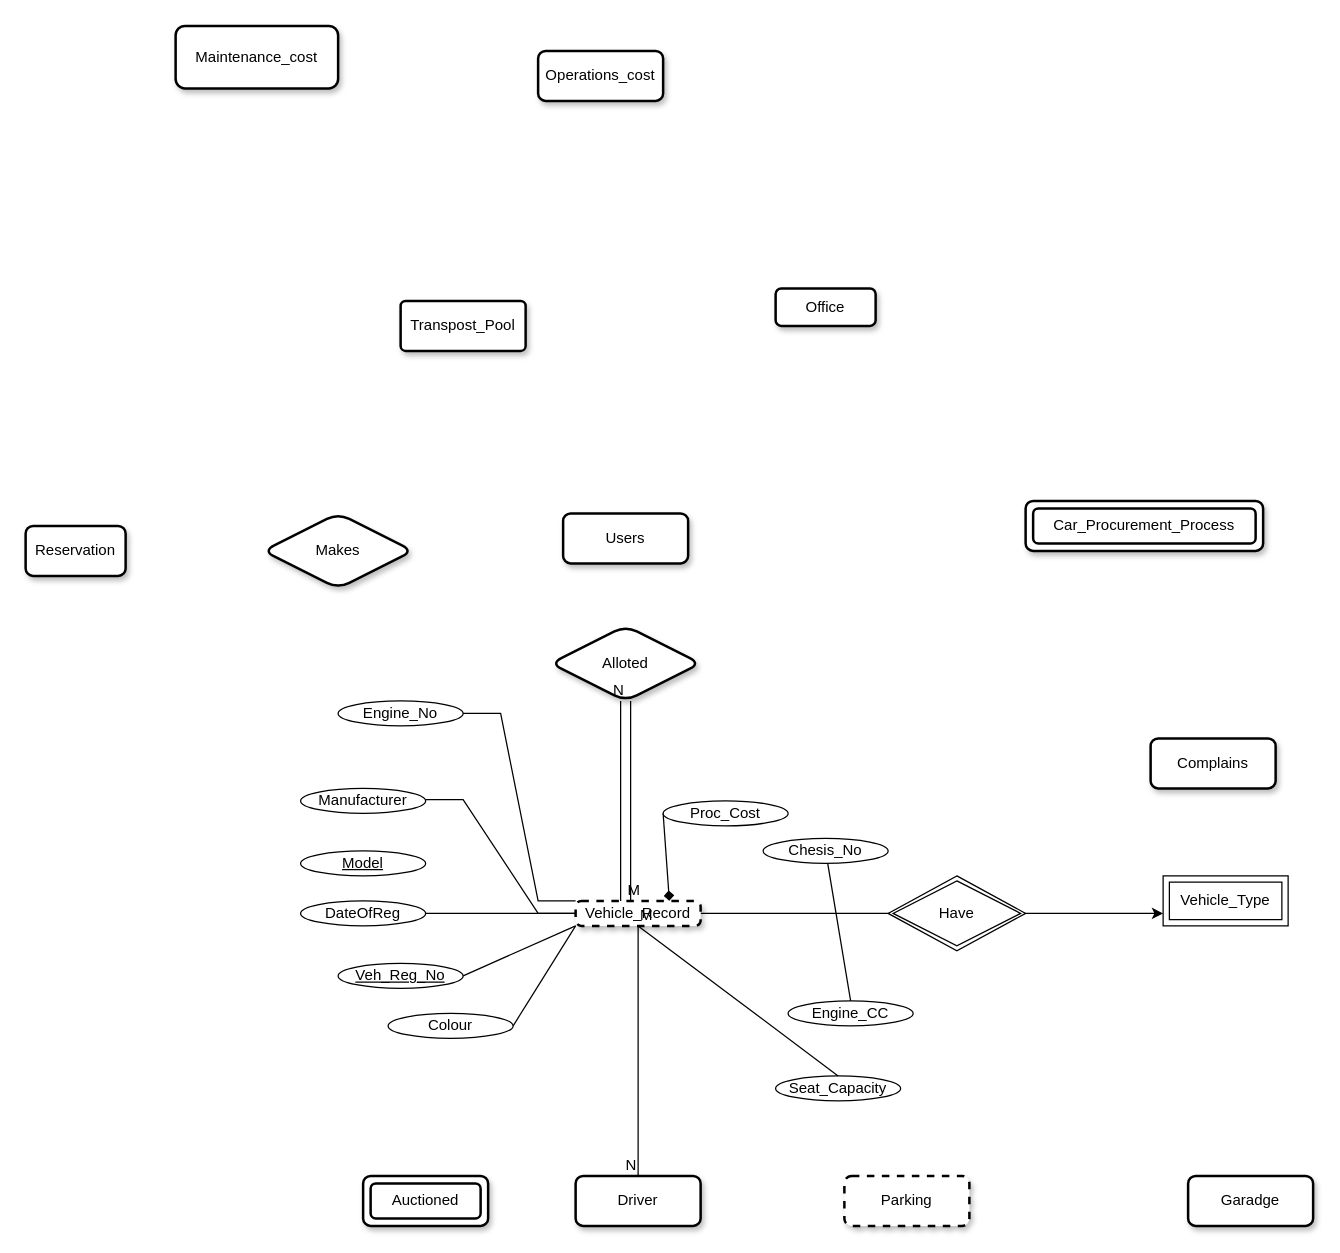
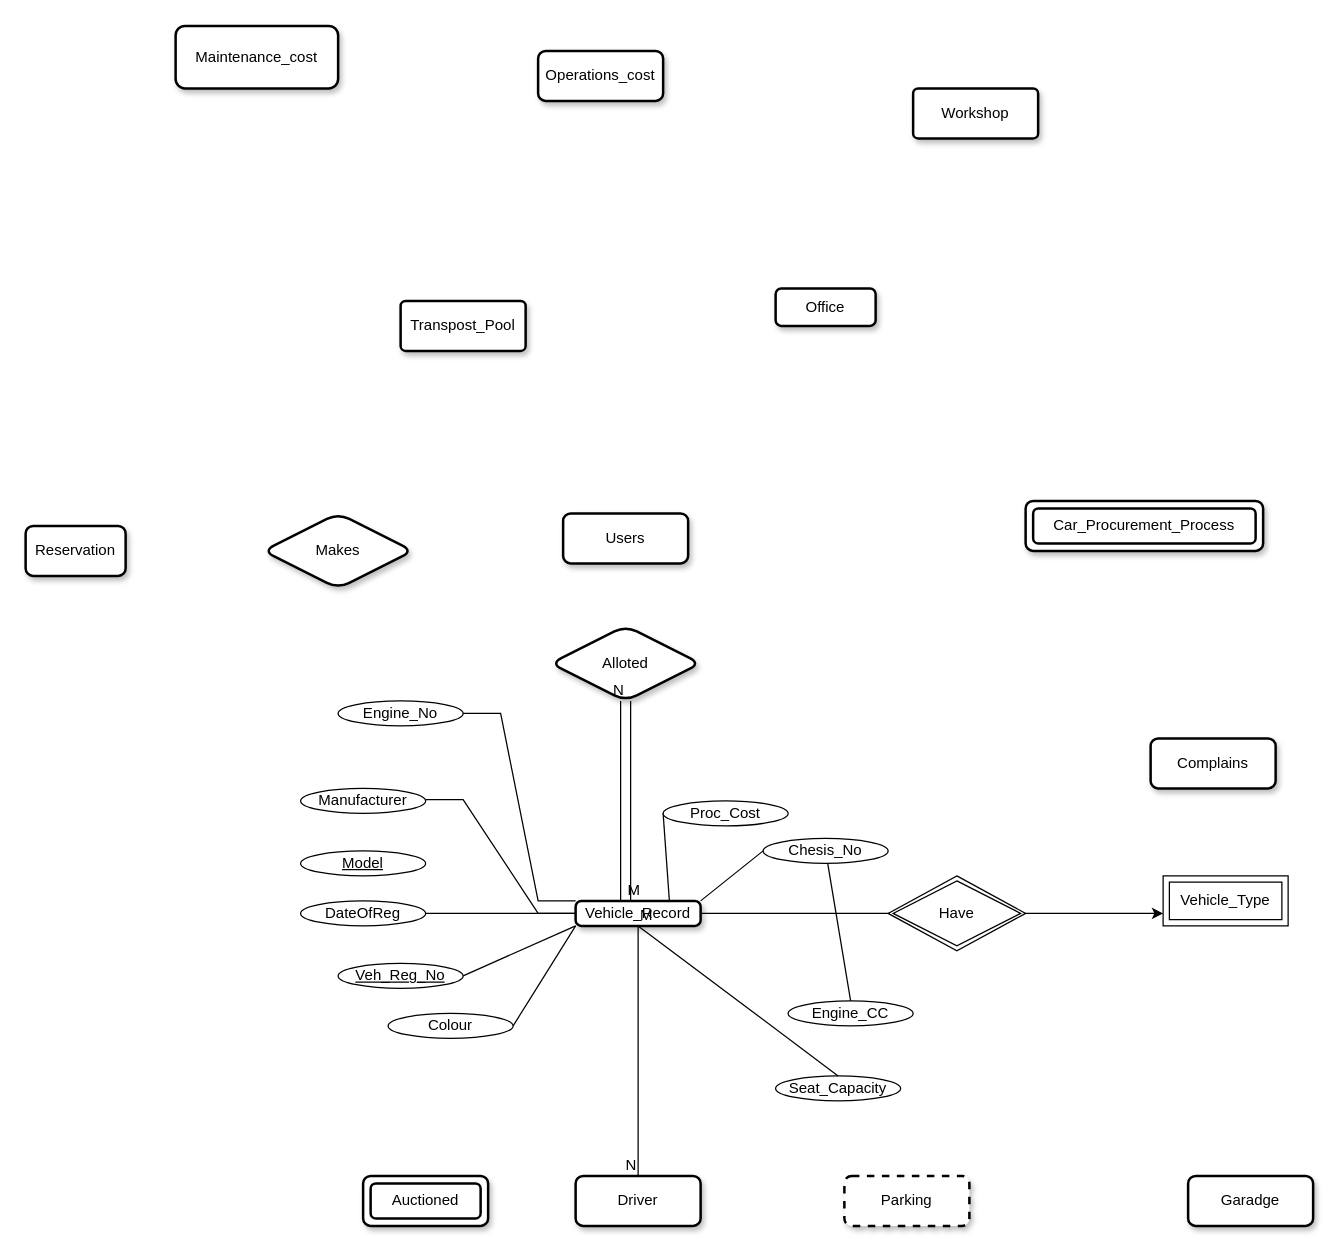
+ <mxCell id="42" value="Workshop&lt;br&gt;" style="rounded=1;arcSize=10;whiteSpace=wrap;html=1;align=center;shadow=1;glass=0;strokeWidth=2;" vertex="1" parent="1"><mxGeometry x="730" y="70" width="100" height="40" as="geometry" /></mxCell>
+ <mxCell id="39" value="" style="endArrow=none;html=1;rounded=0;exitX=0;exitY=0.5;exitDx=0;exitDy=0;entryX=1;entryY=0;entryDx=0;entryDy=0;" edge="1" parent="1" source="20" target="4"><mxGeometry relative="1" as="geometry"><mxPoint x="560" y="650" as="sourcePoint" /><mxPoint x="720" y="650" as="targetPoint" /></mxGeometry></mxCell>
- <mxCell id="38" value="" style="endArrow=diamond;html=1;rounded=0;exitX=0;exitY=0.5;exitDx=0;exitDy=0;entryX=0.75;entryY=0;entryDx=0;entryDy=0;" edge="1" parent="1" source="24" target="4"><mxGeometry relative="1" as="geometry"><mxPoint x="560" y="650" as="sourcePoint" /><mxPoint x="720" y="650" as="targetPoint" /></mxGeometry></mxCell>
+ <mxCell id="38" value="" style="endArrow=none;html=1;rounded=0;exitX=0;exitY=0.5;exitDx=0;exitDy=0;entryX=0.75;entryY=0;entryDx=0;entryDy=0;" edge="1" parent="1" source="24" target="4"><mxGeometry relative="1" as="geometry"><mxPoint x="560" y="650" as="sourcePoint" /><mxPoint x="720" y="650" as="targetPoint" /></mxGeometry></mxCell>
- <mxCell id="4" value="Vehicle_Record" style="whiteSpace=wrap;html=1;align=center;rounded=1;shadow=1;glass=0;strokeWidth=2;arcSize=23;dashed=1;" vertex="1" parent="1"><mxGeometry x="460" y="720" width="100" height="20" as="geometry" /></mxCell>
+ <mxCell id="4" value="Vehicle_Record" style="whiteSpace=wrap;html=1;align=center;rounded=1;shadow=1;glass=0;strokeWidth=2;arcSize=23;" vertex="1" parent="1"><mxGeometry x="460" y="720" width="100" height="20" as="geometry" /></mxCell>
